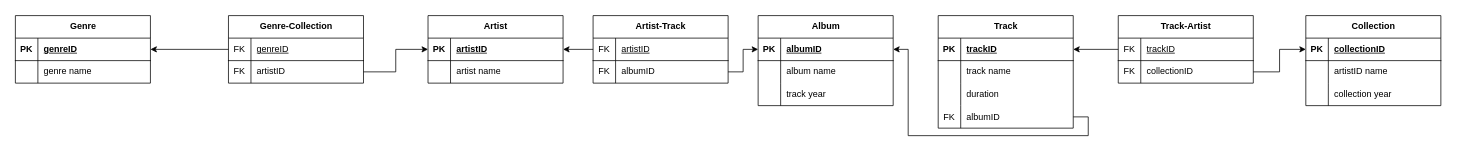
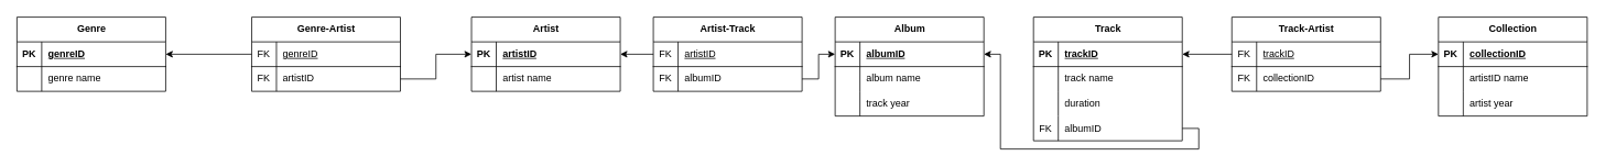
- <mxCell id="40" value="Genre-Collection" style="shape=table;startSize=30;container=1;collapsible=1;childLayout=tableLayout;fixedRows=1;rowLines=0;fontStyle=1;align=center;resizeLast=1;html=1;" vertex="1" parent="1"><mxGeometry x="304" y="20" width="180" height="90" as="geometry" /></mxCell>
+ <mxCell id="40" value="Genre-Artist" style="shape=table;startSize=30;container=1;collapsible=1;childLayout=tableLayout;fixedRows=1;rowLines=0;fontStyle=1;align=center;resizeLast=1;html=1;" vertex="1" parent="1"><mxGeometry x="304" y="20" width="180" height="90" as="geometry" /></mxCell>
- <mxCell id="67" value="collection year" style="shape=partialRectangle;connectable=0;fillColor=none;top=0;left=0;bottom=0;right=0;align=left;spacingLeft=6;overflow=hidden;whiteSpace=wrap;html=1;" vertex="1" parent="65"><mxGeometry x="30" width="150" height="30" as="geometry"><mxRectangle width="150" height="30" as="alternateBounds" /></mxGeometry></mxCell>
+ <mxCell id="67" value="artist year" style="shape=partialRectangle;connectable=0;fillColor=none;top=0;left=0;bottom=0;right=0;align=left;spacingLeft=6;overflow=hidden;whiteSpace=wrap;html=1;" vertex="1" parent="65"><mxGeometry x="30" width="150" height="30" as="geometry"><mxRectangle width="150" height="30" as="alternateBounds" /></mxGeometry></mxCell>
